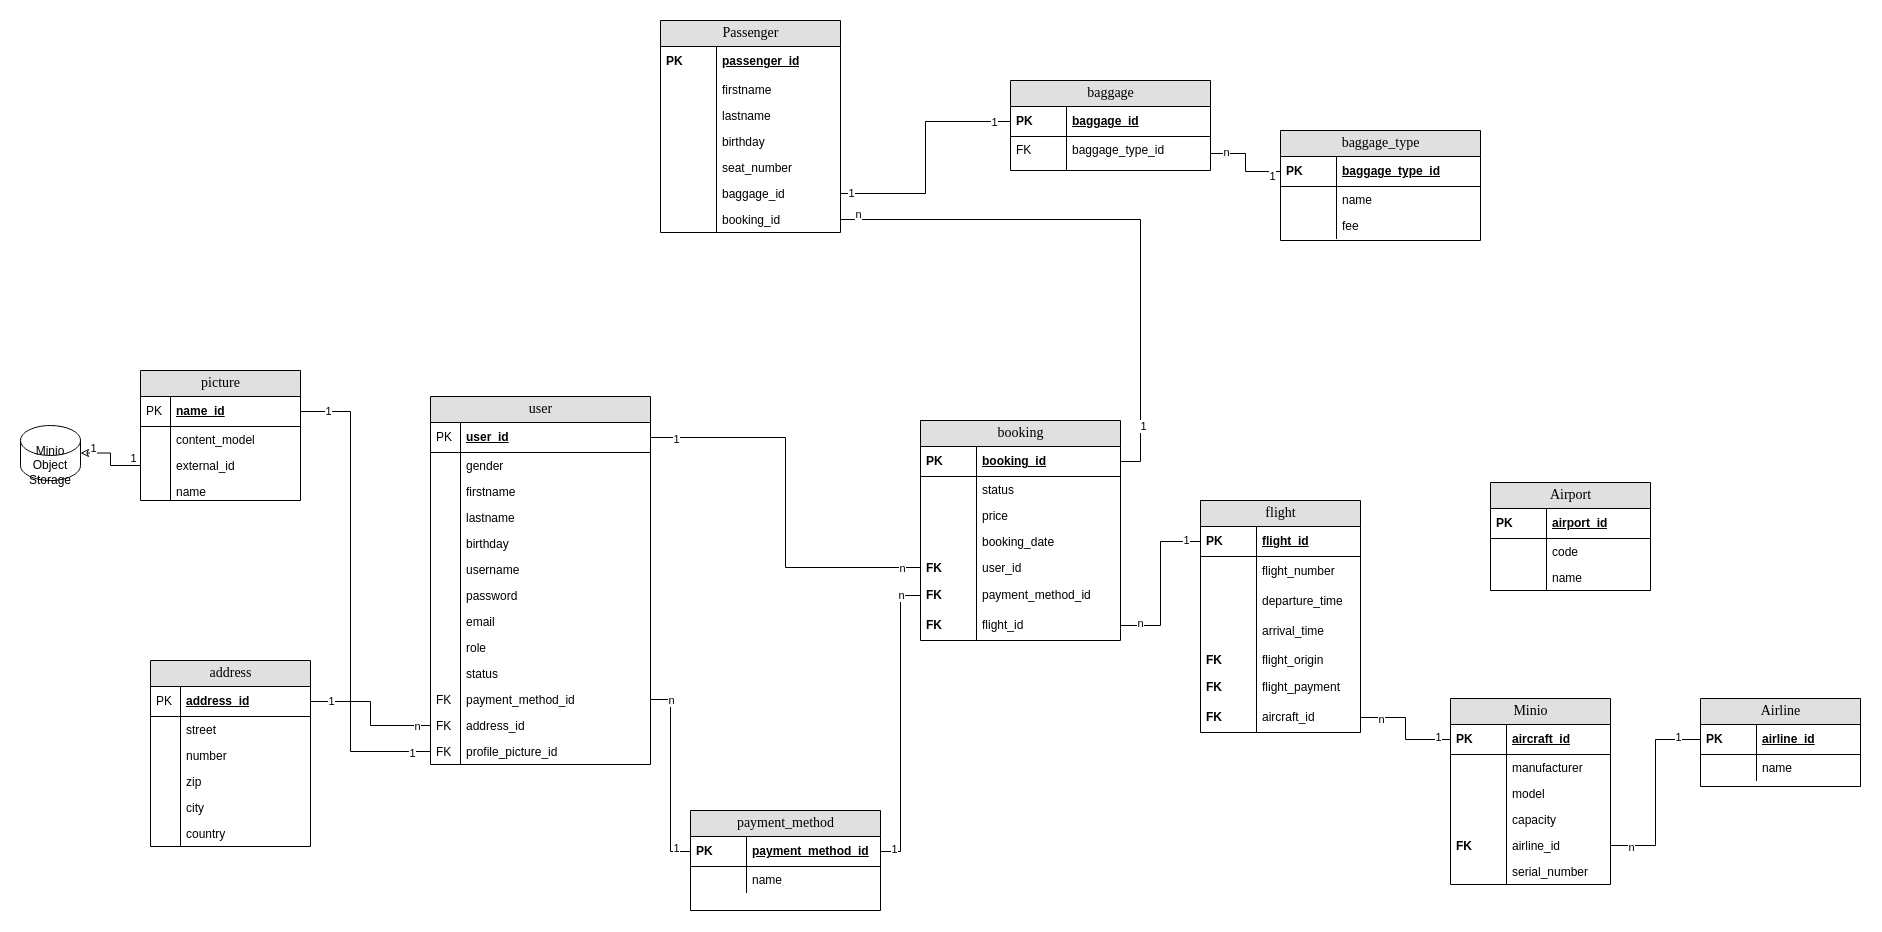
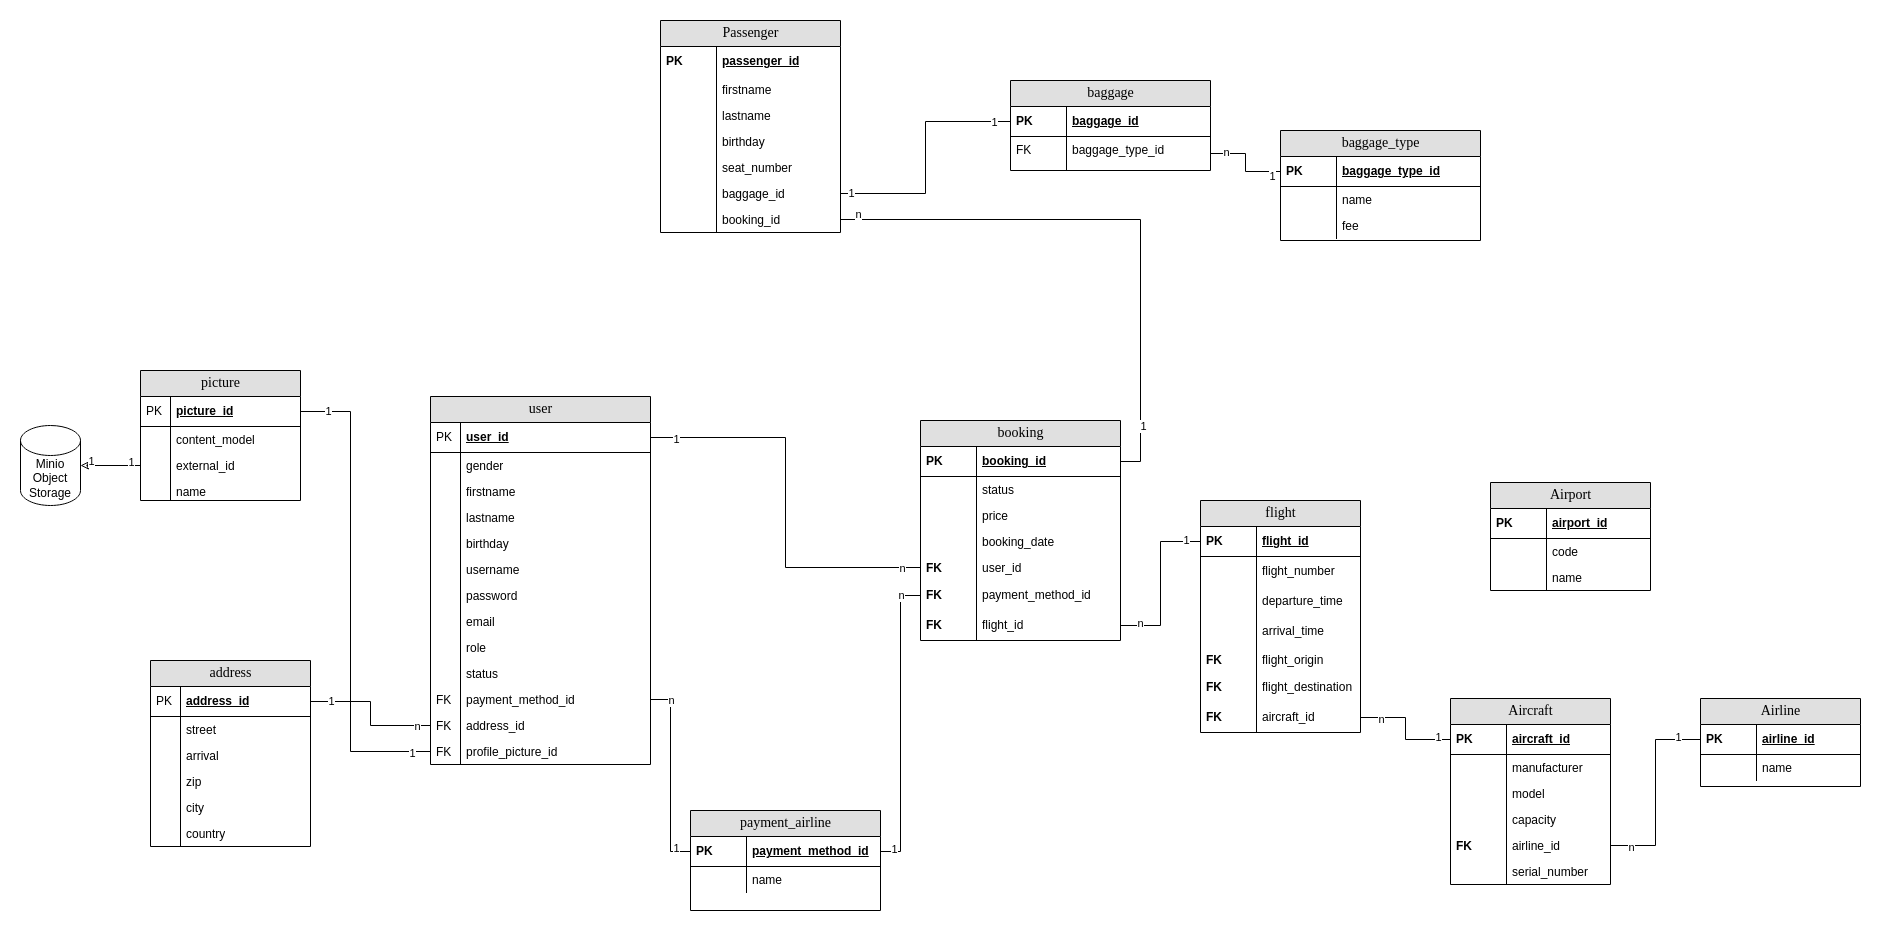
- <mxCell id="160" value="name_id" style="shape=partialRectangle;top=0;left=0;right=0;bottom=1;html=1;align=left;verticalAlign=middle;fillColor=none;spacingLeft=34;spacingRight=4;whiteSpace=wrap;overflow=hidden;rotatable=0;points=[[0,0.5],[1,0.5]];portConstraint=eastwest;dropTarget=0;fontStyle=5;" vertex="1" parent="159"><mxGeometry y="26" width="160" height="30" as="geometry" /></mxCell>
+ <mxCell id="160" value="picture_id" style="shape=partialRectangle;top=0;left=0;right=0;bottom=1;html=1;align=left;verticalAlign=middle;fillColor=none;spacingLeft=34;spacingRight=4;whiteSpace=wrap;overflow=hidden;rotatable=0;points=[[0,0.5],[1,0.5]];portConstraint=eastwest;dropTarget=0;fontStyle=5;" vertex="1" parent="159"><mxGeometry y="26" width="160" height="30" as="geometry" /></mxCell>
- <mxCell id="171" value="&lt;div&gt;Minio&lt;/div&gt;&lt;div&gt;Object Storage&lt;br&gt;&lt;/div&gt;" style="shape=cylinder3;whiteSpace=wrap;html=1;boundedLbl=1;backgroundOutline=1;size=15;" vertex="1" parent="1"><mxGeometry x="20" y="425" width="60" height="55" as="geometry" /></mxCell>
+ <mxCell id="171" value="&lt;div&gt;Minio&lt;/div&gt;&lt;div&gt;Object Storage&lt;br&gt;&lt;/div&gt;" style="shape=cylinder3;whiteSpace=wrap;html=1;boundedLbl=1;backgroundOutline=1;size=15;" vertex="1" parent="1"><mxGeometry x="20" y="425" width="60" height="80" as="geometry" /></mxCell>
- <mxCell id="28" value="&lt;span style=&quot;&quot;&gt;flight_payment&lt;/span&gt;" style="shape=partialRectangle;top=0;left=0;right=0;bottom=0;html=1;align=left;verticalAlign=middle;fillColor=none;spacingLeft=60;spacingRight=4;whiteSpace=wrap;overflow=hidden;rotatable=0;points=[[0,0.5],[1,0.5]];portConstraint=eastwest;dropTarget=0;fontStyle=0;" parent="17" vertex="1"><mxGeometry y="172" width="160" height="30" as="geometry" /></mxCell>
+ <mxCell id="28" value="&lt;span style=&quot;&quot;&gt;flight_destination&lt;/span&gt;" style="shape=partialRectangle;top=0;left=0;right=0;bottom=0;html=1;align=left;verticalAlign=middle;fillColor=none;spacingLeft=60;spacingRight=4;whiteSpace=wrap;overflow=hidden;rotatable=0;points=[[0,0.5],[1,0.5]];portConstraint=eastwest;dropTarget=0;fontStyle=0;" parent="17" vertex="1"><mxGeometry y="172" width="160" height="30" as="geometry" /></mxCell>
- <mxCell id="108" value="Minio" style="swimlane;html=1;fontStyle=0;childLayout=stackLayout;horizontal=1;startSize=26;fillColor=#e0e0e0;horizontalStack=0;resizeParent=1;resizeLast=0;collapsible=1;marginBottom=0;swimlaneFillColor=#ffffff;align=center;rounded=0;shadow=0;comic=0;labelBackgroundColor=none;strokeWidth=1;fontFamily=Verdana;fontSize=14" parent="1" vertex="1"><mxGeometry x="1450" y="698" width="160" height="186" as="geometry" /></mxCell>
+ <mxCell id="108" value="Aircraft" style="swimlane;html=1;fontStyle=0;childLayout=stackLayout;horizontal=1;startSize=26;fillColor=#e0e0e0;horizontalStack=0;resizeParent=1;resizeLast=0;collapsible=1;marginBottom=0;swimlaneFillColor=#ffffff;align=center;rounded=0;shadow=0;comic=0;labelBackgroundColor=none;strokeWidth=1;fontFamily=Verdana;fontSize=14" parent="1" vertex="1"><mxGeometry x="1450" y="698" width="160" height="186" as="geometry" /></mxCell>
- <mxCell id="64" value="number" style="shape=partialRectangle;top=0;left=0;right=0;bottom=0;html=1;align=left;verticalAlign=top;fillColor=none;spacingLeft=34;spacingRight=4;whiteSpace=wrap;overflow=hidden;rotatable=0;points=[[0,0.5],[1,0.5]];portConstraint=eastwest;dropTarget=0;" parent="59" vertex="1"><mxGeometry y="82" width="160" height="26" as="geometry" /></mxCell>
+ <mxCell id="64" value="arrival" style="shape=partialRectangle;top=0;left=0;right=0;bottom=0;html=1;align=left;verticalAlign=top;fillColor=none;spacingLeft=34;spacingRight=4;whiteSpace=wrap;overflow=hidden;rotatable=0;points=[[0,0.5],[1,0.5]];portConstraint=eastwest;dropTarget=0;" parent="59" vertex="1"><mxGeometry y="82" width="160" height="26" as="geometry" /></mxCell>
- <mxCell id="90" value="payment_method" style="swimlane;html=1;fontStyle=0;childLayout=stackLayout;horizontal=1;startSize=26;fillColor=#e0e0e0;horizontalStack=0;resizeParent=1;resizeLast=0;collapsible=1;marginBottom=0;swimlaneFillColor=#ffffff;align=center;rounded=0;shadow=0;comic=0;labelBackgroundColor=none;strokeWidth=1;fontFamily=Verdana;fontSize=14" parent="1" vertex="1"><mxGeometry x="690" y="810" width="190" height="100" as="geometry" /></mxCell>
+ <mxCell id="90" value="payment_airline" style="swimlane;html=1;fontStyle=0;childLayout=stackLayout;horizontal=1;startSize=26;fillColor=#e0e0e0;horizontalStack=0;resizeParent=1;resizeLast=0;collapsible=1;marginBottom=0;swimlaneFillColor=#ffffff;align=center;rounded=0;shadow=0;comic=0;labelBackgroundColor=none;strokeWidth=1;fontFamily=Verdana;fontSize=14" parent="1" vertex="1"><mxGeometry x="690" y="810" width="190" height="100" as="geometry" /></mxCell>
